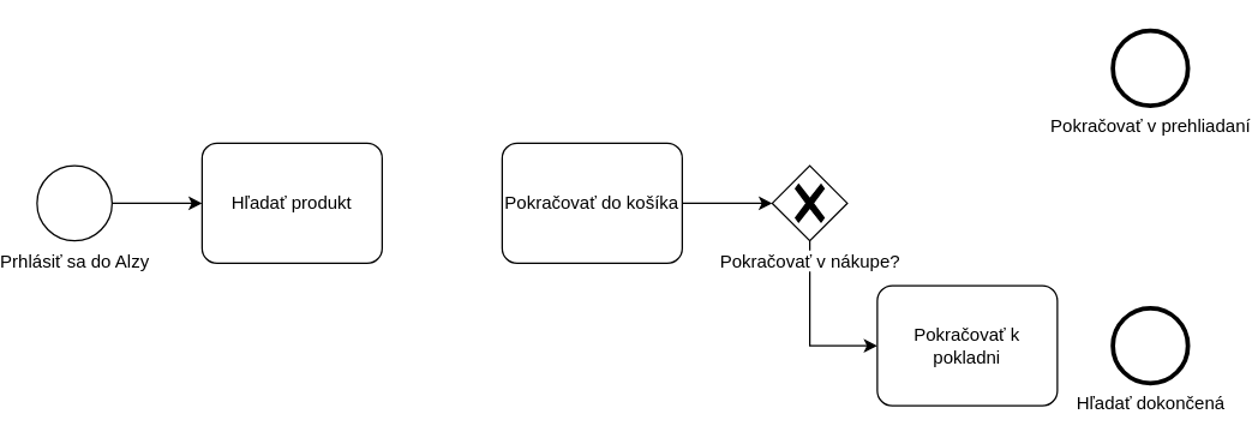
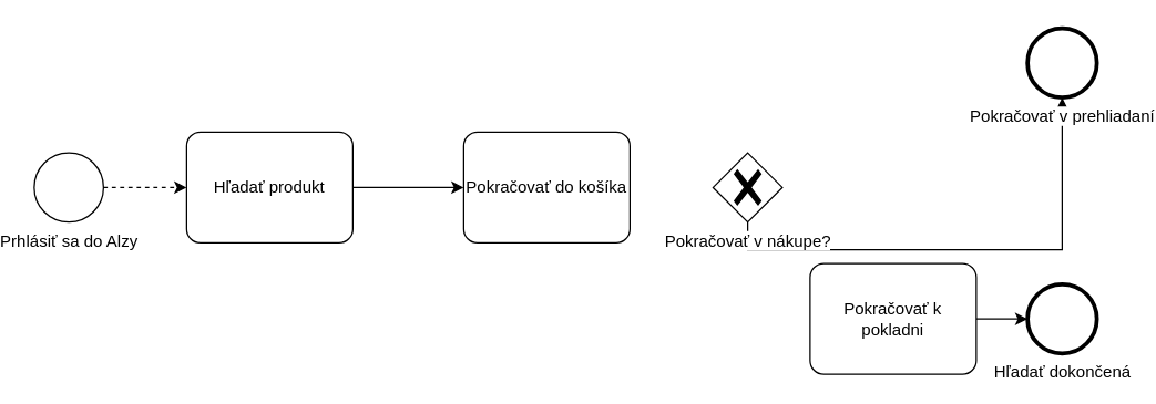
- <mxCell id="2" style="edgeStyle=orthogonalEdgeStyle;rounded=0;orthogonalLoop=1;jettySize=auto;html=1;exitX=1;exitY=0.5;exitDx=0;exitDy=0;exitPerimeter=0;entryX=0;entryY=0.5;entryDx=0;entryDy=0;entryPerimeter=0;" edge="1" parent="1" source="3" target="5"><mxGeometry relative="1" as="geometry" /></mxCell>
+ <mxCell id="2" style="edgeStyle=orthogonalEdgeStyle;rounded=0;orthogonalLoop=1;jettySize=auto;html=1;exitX=1;exitY=0.5;exitDx=0;exitDy=0;exitPerimeter=0;entryX=0;entryY=0.5;entryDx=0;entryDy=0;entryPerimeter=0;dashed=1;" edge="1" parent="1" source="3" target="5"><mxGeometry relative="1" as="geometry" /></mxCell>
+ <mxCell id="4" value="" style="edgeStyle=orthogonalEdgeStyle;rounded=0;orthogonalLoop=1;jettySize=auto;html=1;" edge="1" parent="1" source="5" target="7"><mxGeometry relative="1" as="geometry" /></mxCell>
- <mxCell id="6" style="edgeStyle=orthogonalEdgeStyle;rounded=0;orthogonalLoop=1;jettySize=auto;html=1;exitX=1;exitY=0.5;exitDx=0;exitDy=0;exitPerimeter=0;entryX=0;entryY=0.5;entryDx=0;entryDy=0;entryPerimeter=0;" edge="1" parent="1" source="7" target="9"><mxGeometry relative="1" as="geometry" /></mxCell>
- <mxCell id="8" style="edgeStyle=orthogonalEdgeStyle;rounded=0;orthogonalLoop=1;jettySize=auto;html=1;exitX=0.5;exitY=1;exitDx=0;exitDy=0;exitPerimeter=0;entryX=0;entryY=0.5;entryDx=0;entryDy=0;entryPerimeter=0;" edge="1" parent="1" source="9" target="13"><mxGeometry relative="1" as="geometry" /></mxCell>
+ <mxCell id="8" style="edgeStyle=orthogonalEdgeStyle;rounded=0;orthogonalLoop=1;jettySize=auto;html=1;exitX=0.5;exitY=1;exitDx=0;exitDy=0;exitPerimeter=0;" edge="1" parent="1" source="9" target="11"><mxGeometry relative="1" as="geometry" /></mxCell>
+ <mxCell id="12" style="edgeStyle=orthogonalEdgeStyle;rounded=0;orthogonalLoop=1;jettySize=auto;html=1;exitX=1;exitY=0.5;exitDx=0;exitDy=0;exitPerimeter=0;" edge="1" parent="1" source="13" target="10"><mxGeometry relative="1" as="geometry" /></mxCell>
